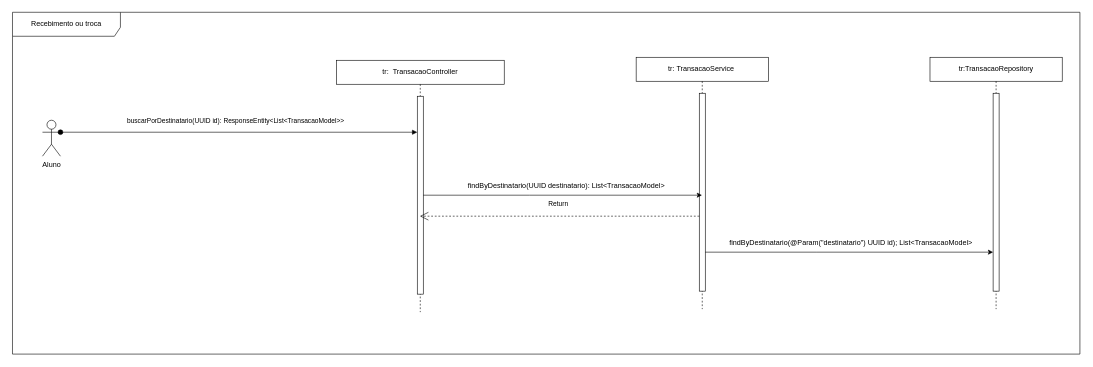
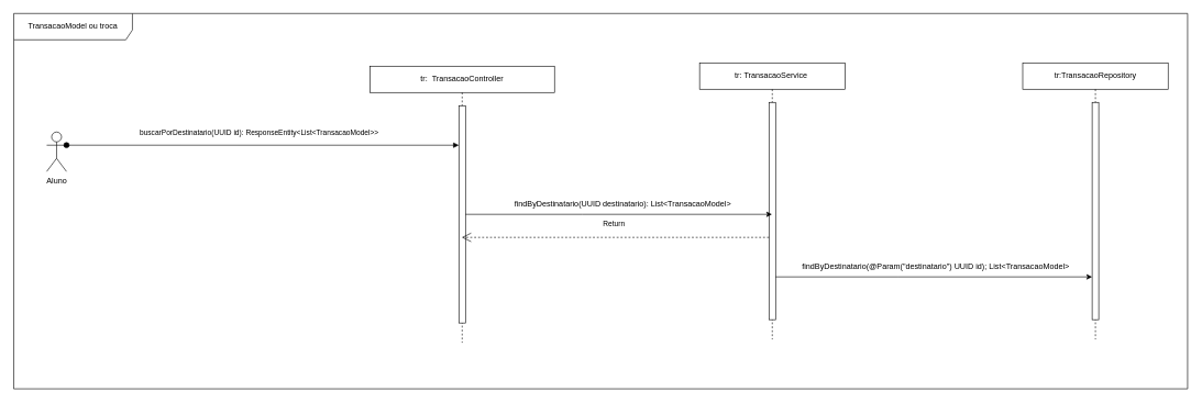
- <mxCell id="15" value="Recebimento ou troca" style="shape=umlFrame;whiteSpace=wrap;html=1;pointerEvents=0;width=180;height=40;" vertex="1" parent="1"><mxGeometry x="20" y="20" width="1780" height="570" as="geometry" /></mxCell>
+ <mxCell id="15" value="TransacaoModel ou troca" style="shape=umlFrame;whiteSpace=wrap;html=1;pointerEvents=0;width=180;height=40;" vertex="1" parent="1"><mxGeometry x="20" y="20" width="1780" height="570" as="geometry" /></mxCell>
